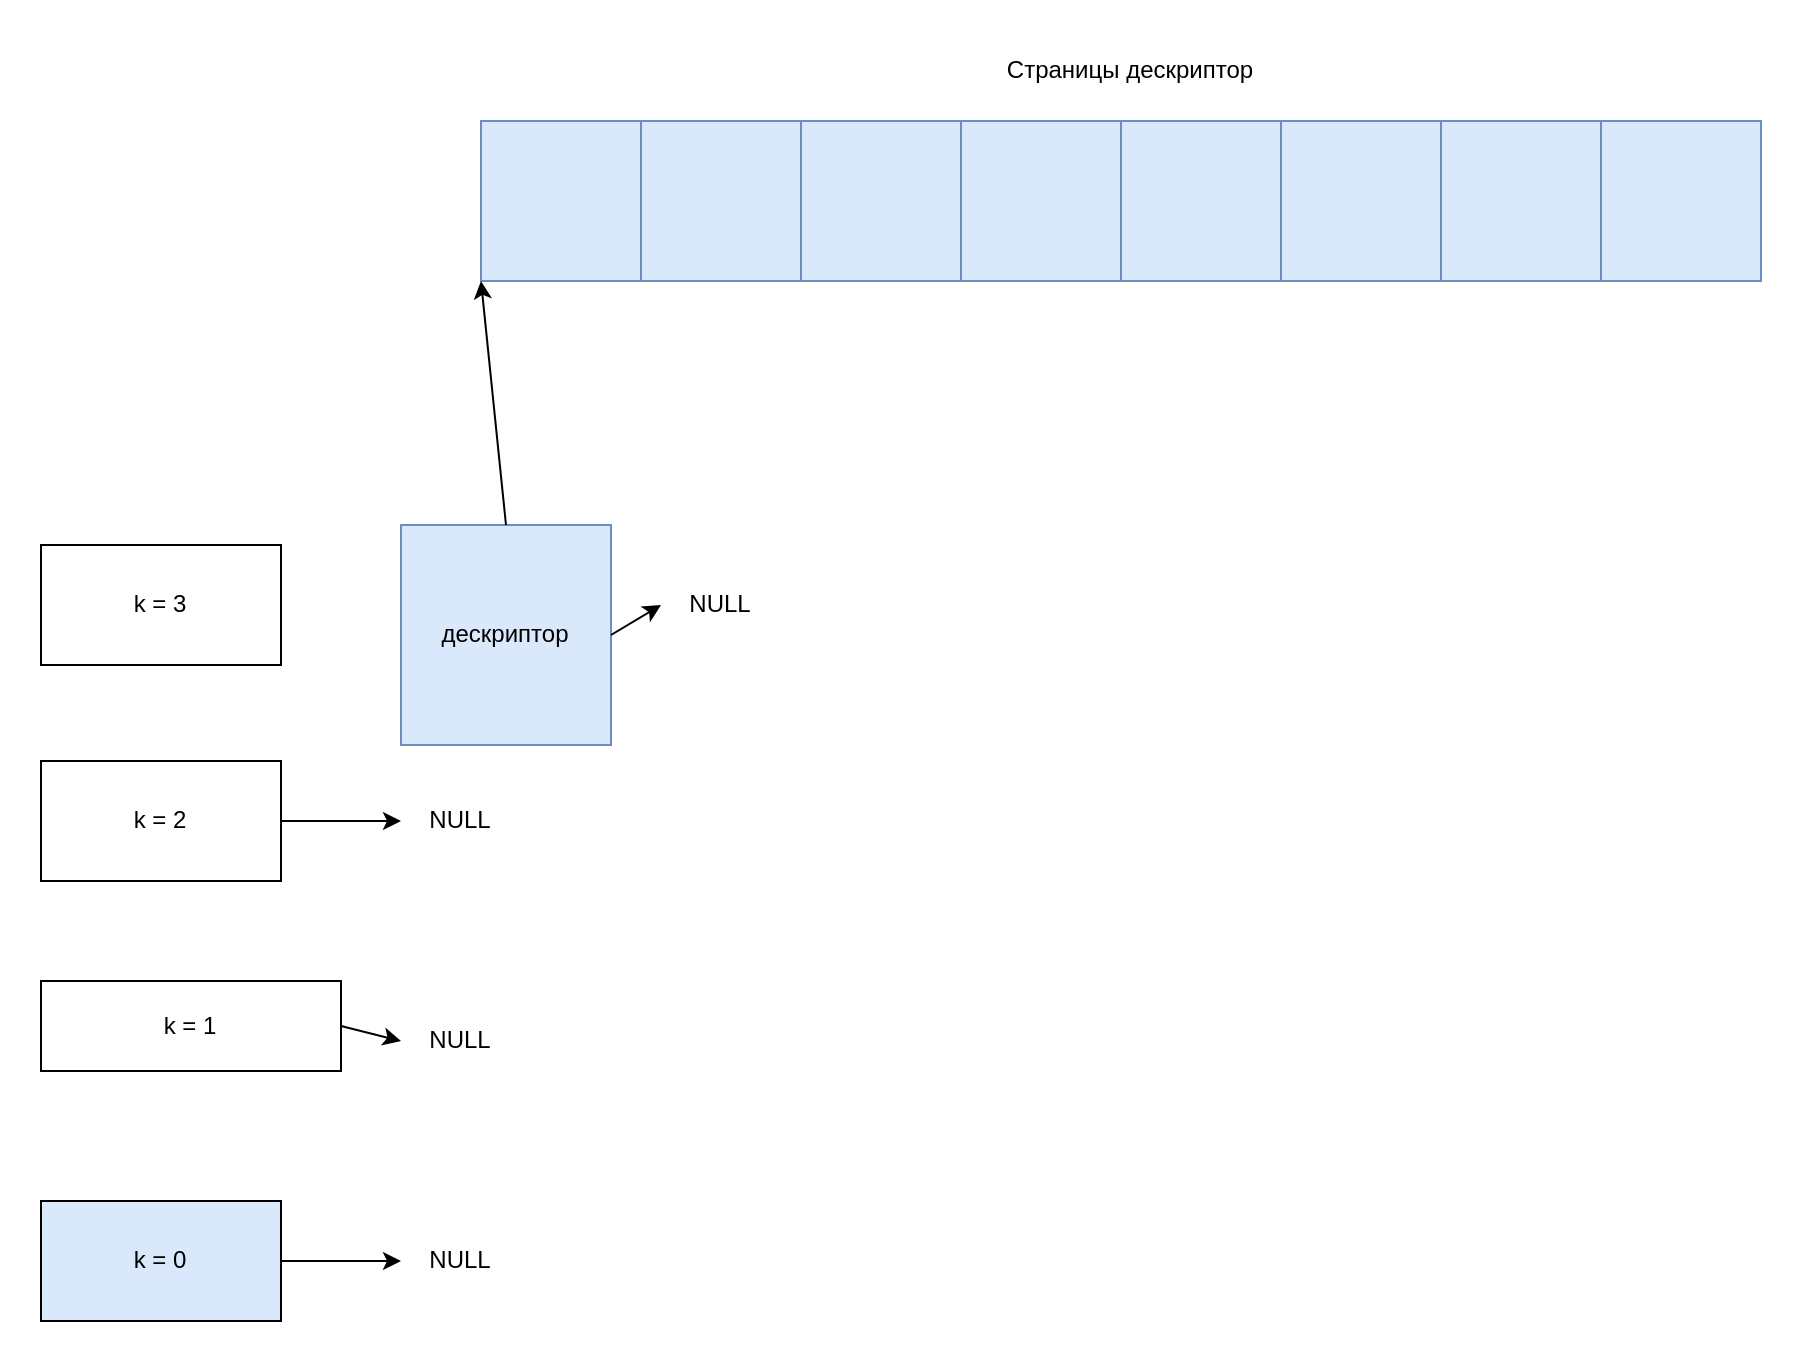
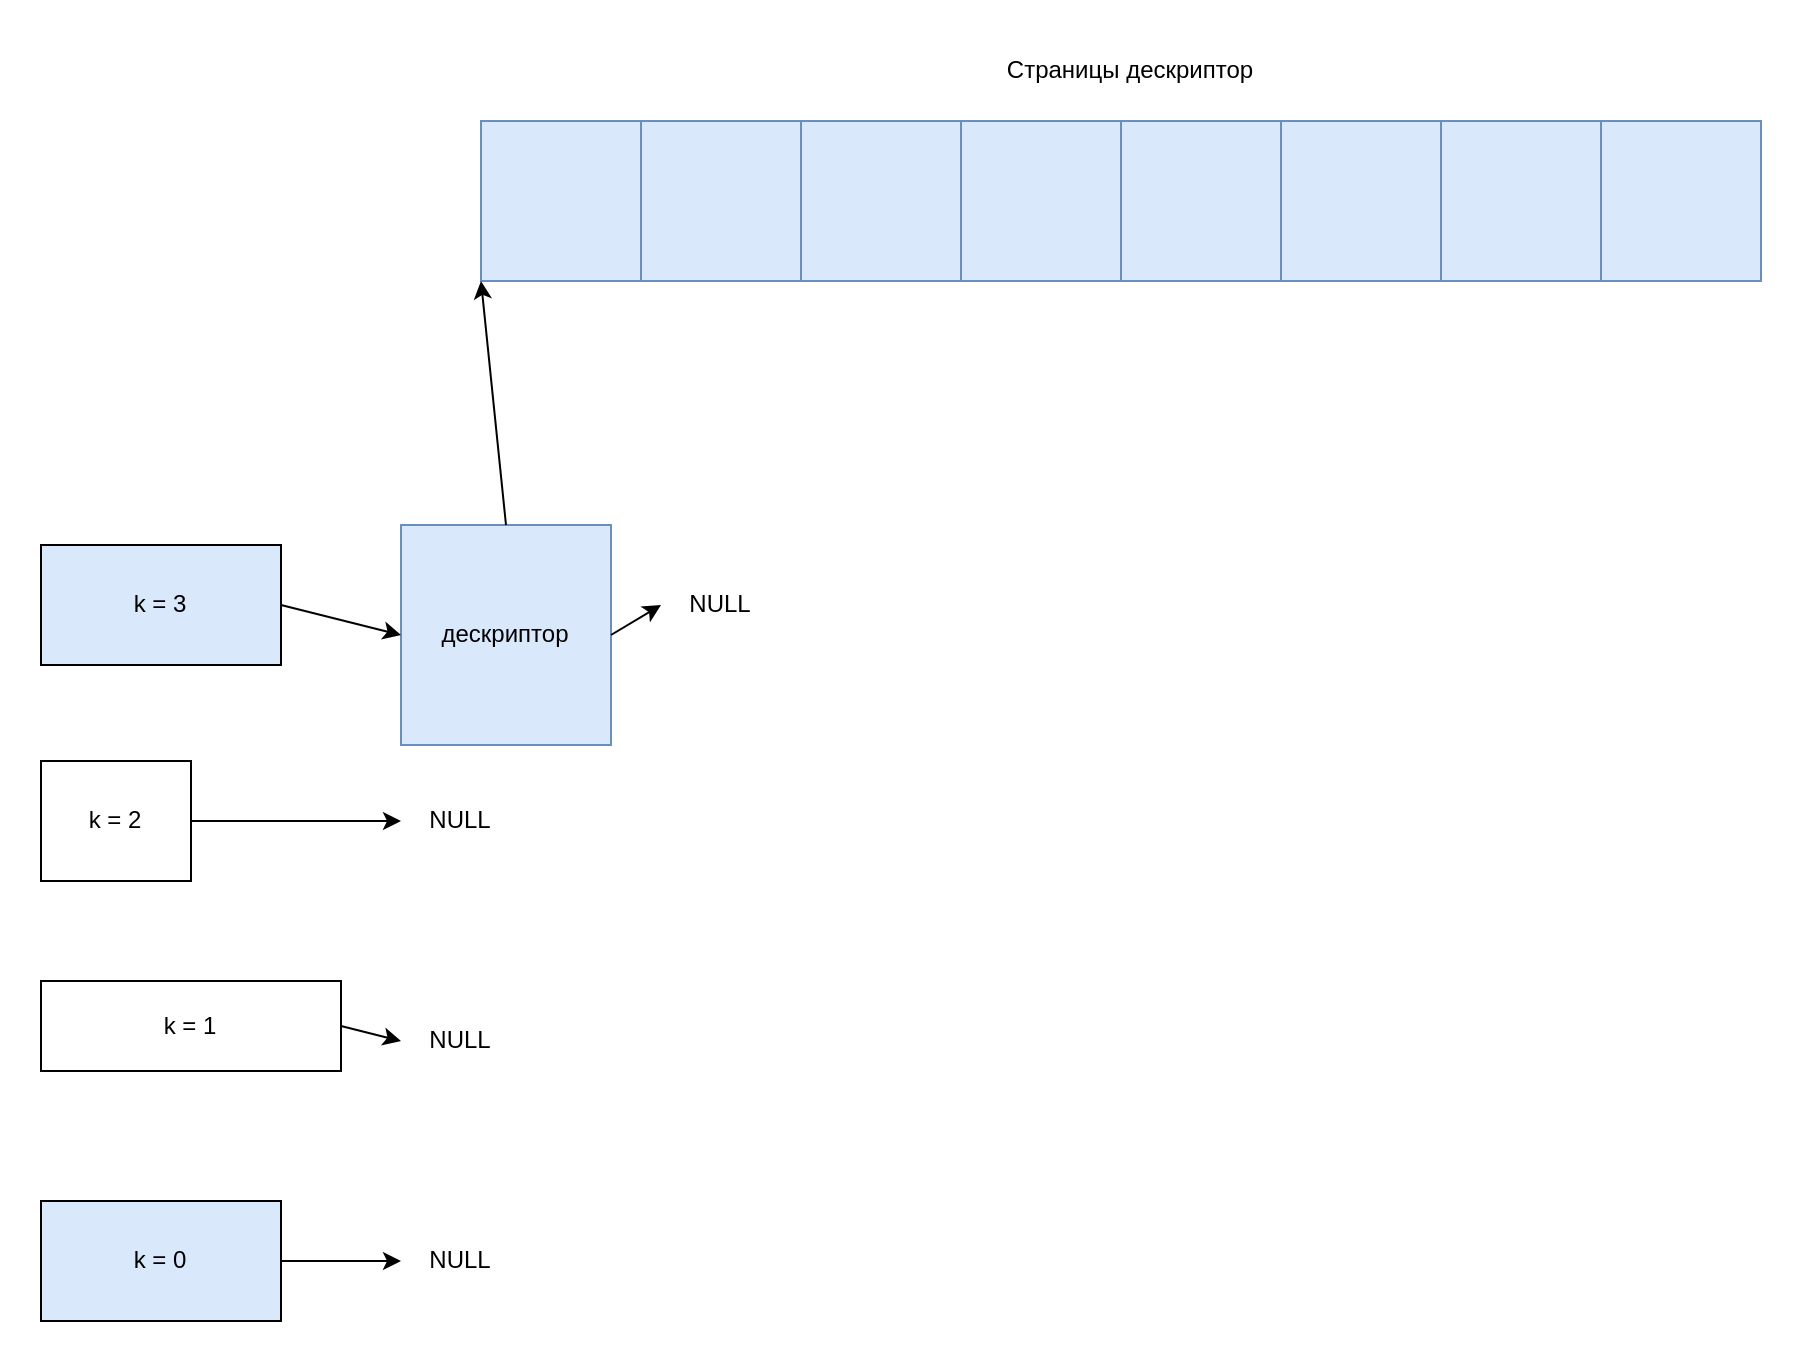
- <mxCell id="10" value="k = 3" style="rounded=0;whiteSpace=wrap;html=1;" vertex="1" parent="1"><mxGeometry x="20" y="272" width="120" height="60" as="geometry" /></mxCell>
+ <mxCell id="10" value="k = 3" style="rounded=0;whiteSpace=wrap;html=1;fillColor=#dae8fc;" vertex="1" parent="1"><mxGeometry x="20" y="272" width="120" height="60" as="geometry" /></mxCell>
+ <mxCell id="24" value="" style="endArrow=classic;html=1;rounded=0;exitX=1;exitY=0.5;exitDx=0;exitDy=0;entryX=0;entryY=0.5;entryDx=0;entryDy=0;" edge="1" parent="1" source="10" target="11"><mxGeometry width="50" height="50" relative="1" as="geometry"><mxPoint x="470" y="450" as="sourcePoint" /><mxPoint x="520" y="400" as="targetPoint" /></mxGeometry></mxCell>
- <mxCell id="15" value="k = 2" style="rounded=0;whiteSpace=wrap;html=1;" vertex="1" parent="1"><mxGeometry x="20" y="380" width="120" height="60" as="geometry" /></mxCell>
+ <mxCell id="15" value="k = 2" style="rounded=0;whiteSpace=wrap;html=1;" vertex="1" parent="1"><mxGeometry x="20" y="380" width="75" height="60" as="geometry" /></mxCell>
